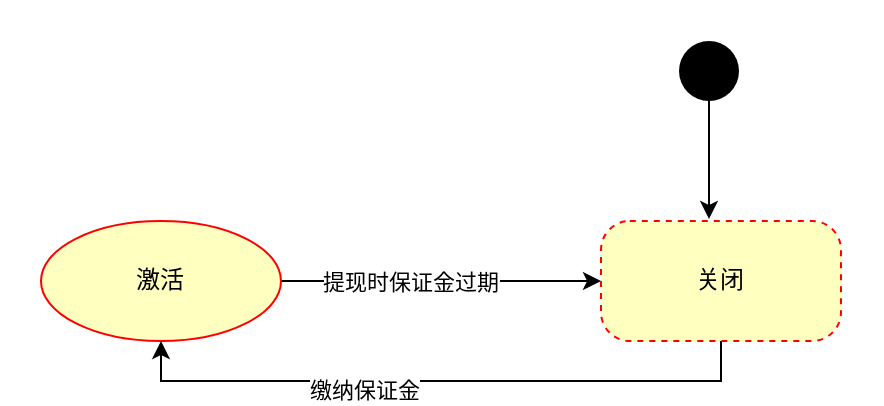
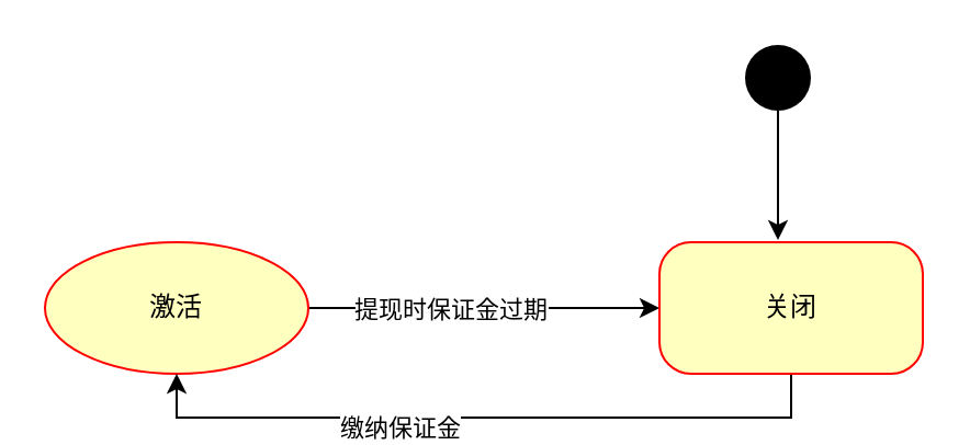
- <mxCell id="7" value="关闭" style="rounded=1;whiteSpace=wrap;html=1;arcSize=24;fillColor=#ffffc0;strokeColor=#ff0000;shadow=0;comic=0;labelBackgroundColor=none;fontFamily=Verdana;fontSize=12;fontColor=#000000;align=center;dashed=1;" vertex="1" parent="1"><mxGeometry x="300" y="110" width="120" height="60" as="geometry" /></mxCell>
+ <mxCell id="7" value="关闭" style="rounded=1;whiteSpace=wrap;html=1;arcSize=24;fillColor=#ffffc0;strokeColor=#ff0000;shadow=0;comic=0;labelBackgroundColor=none;fontFamily=Verdana;fontSize=12;fontColor=#000000;align=center;" vertex="1" parent="1"><mxGeometry x="300" y="110" width="120" height="60" as="geometry" /></mxCell>
